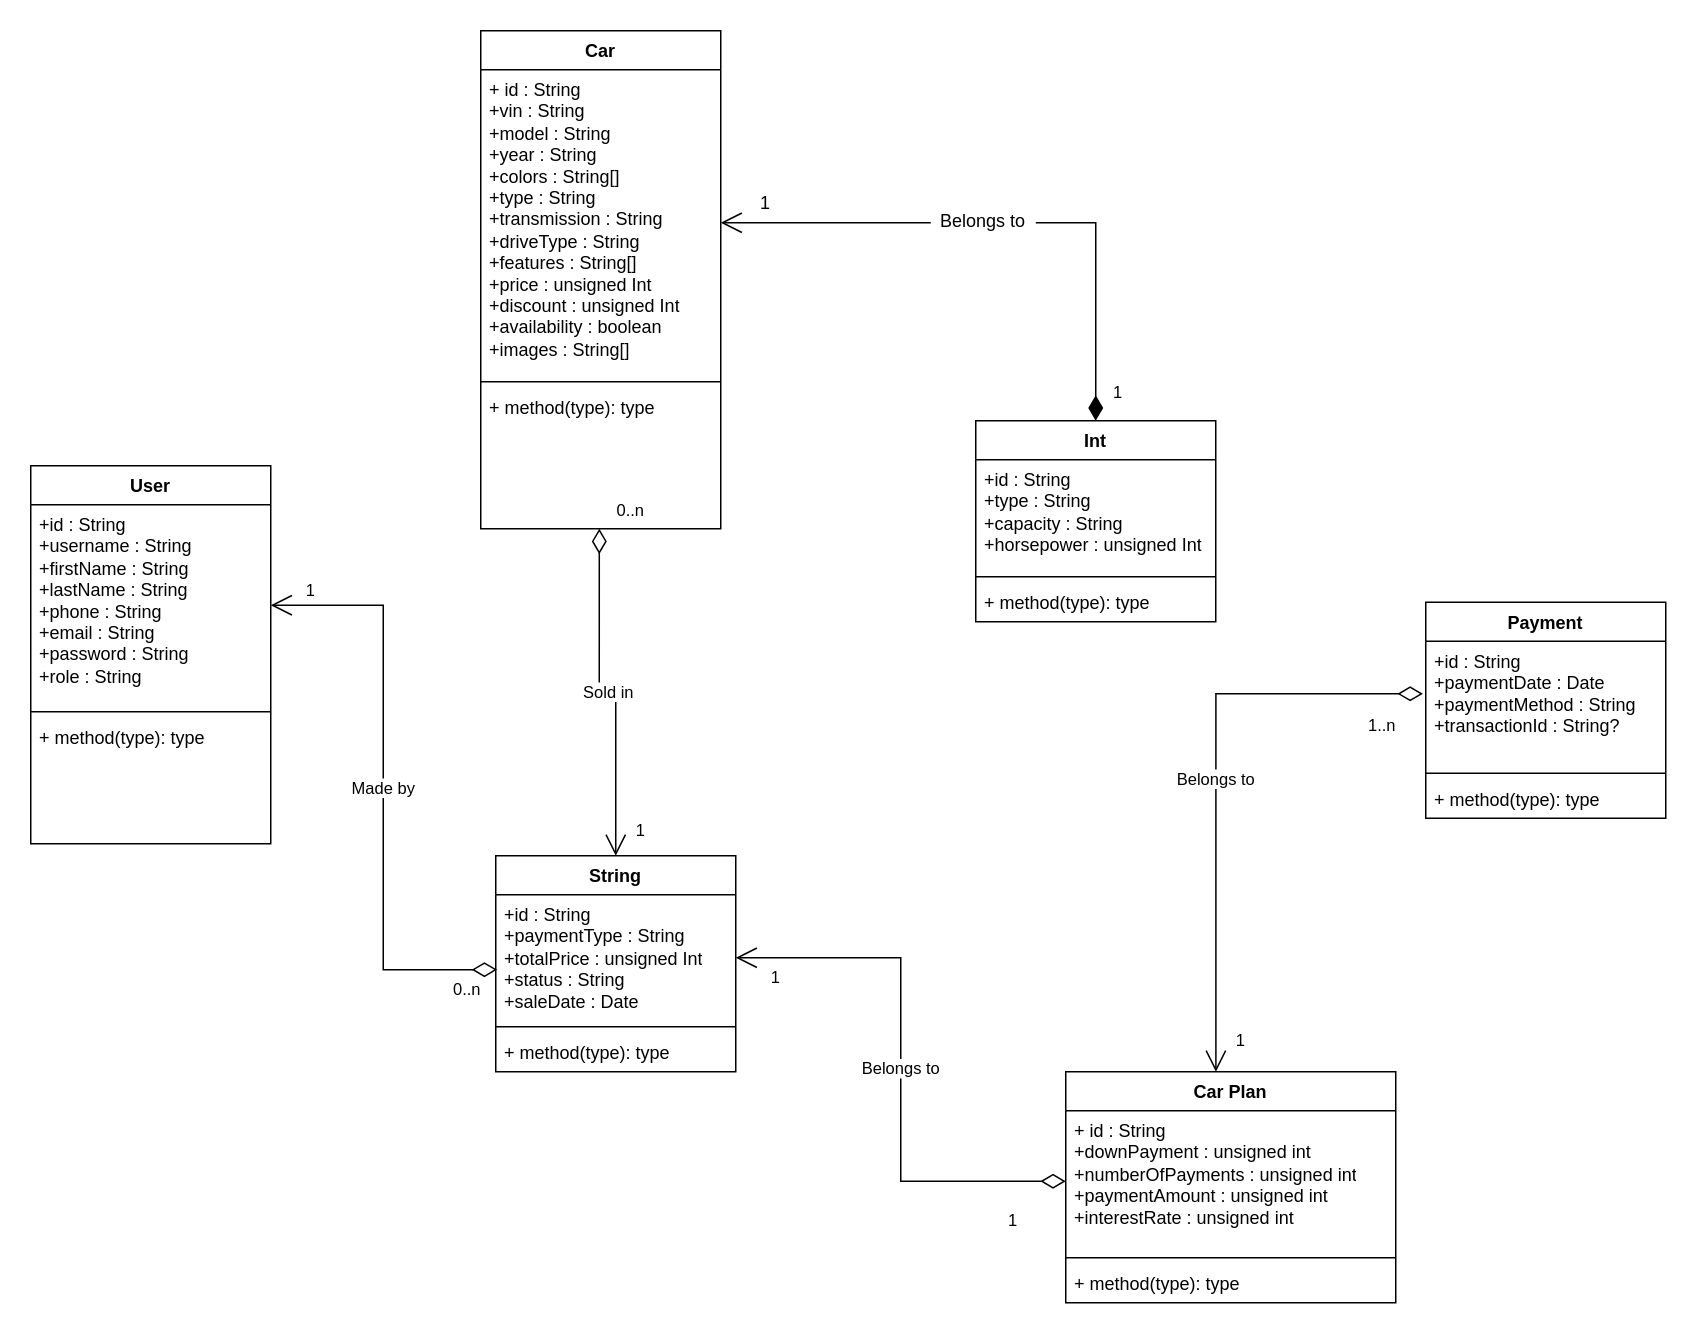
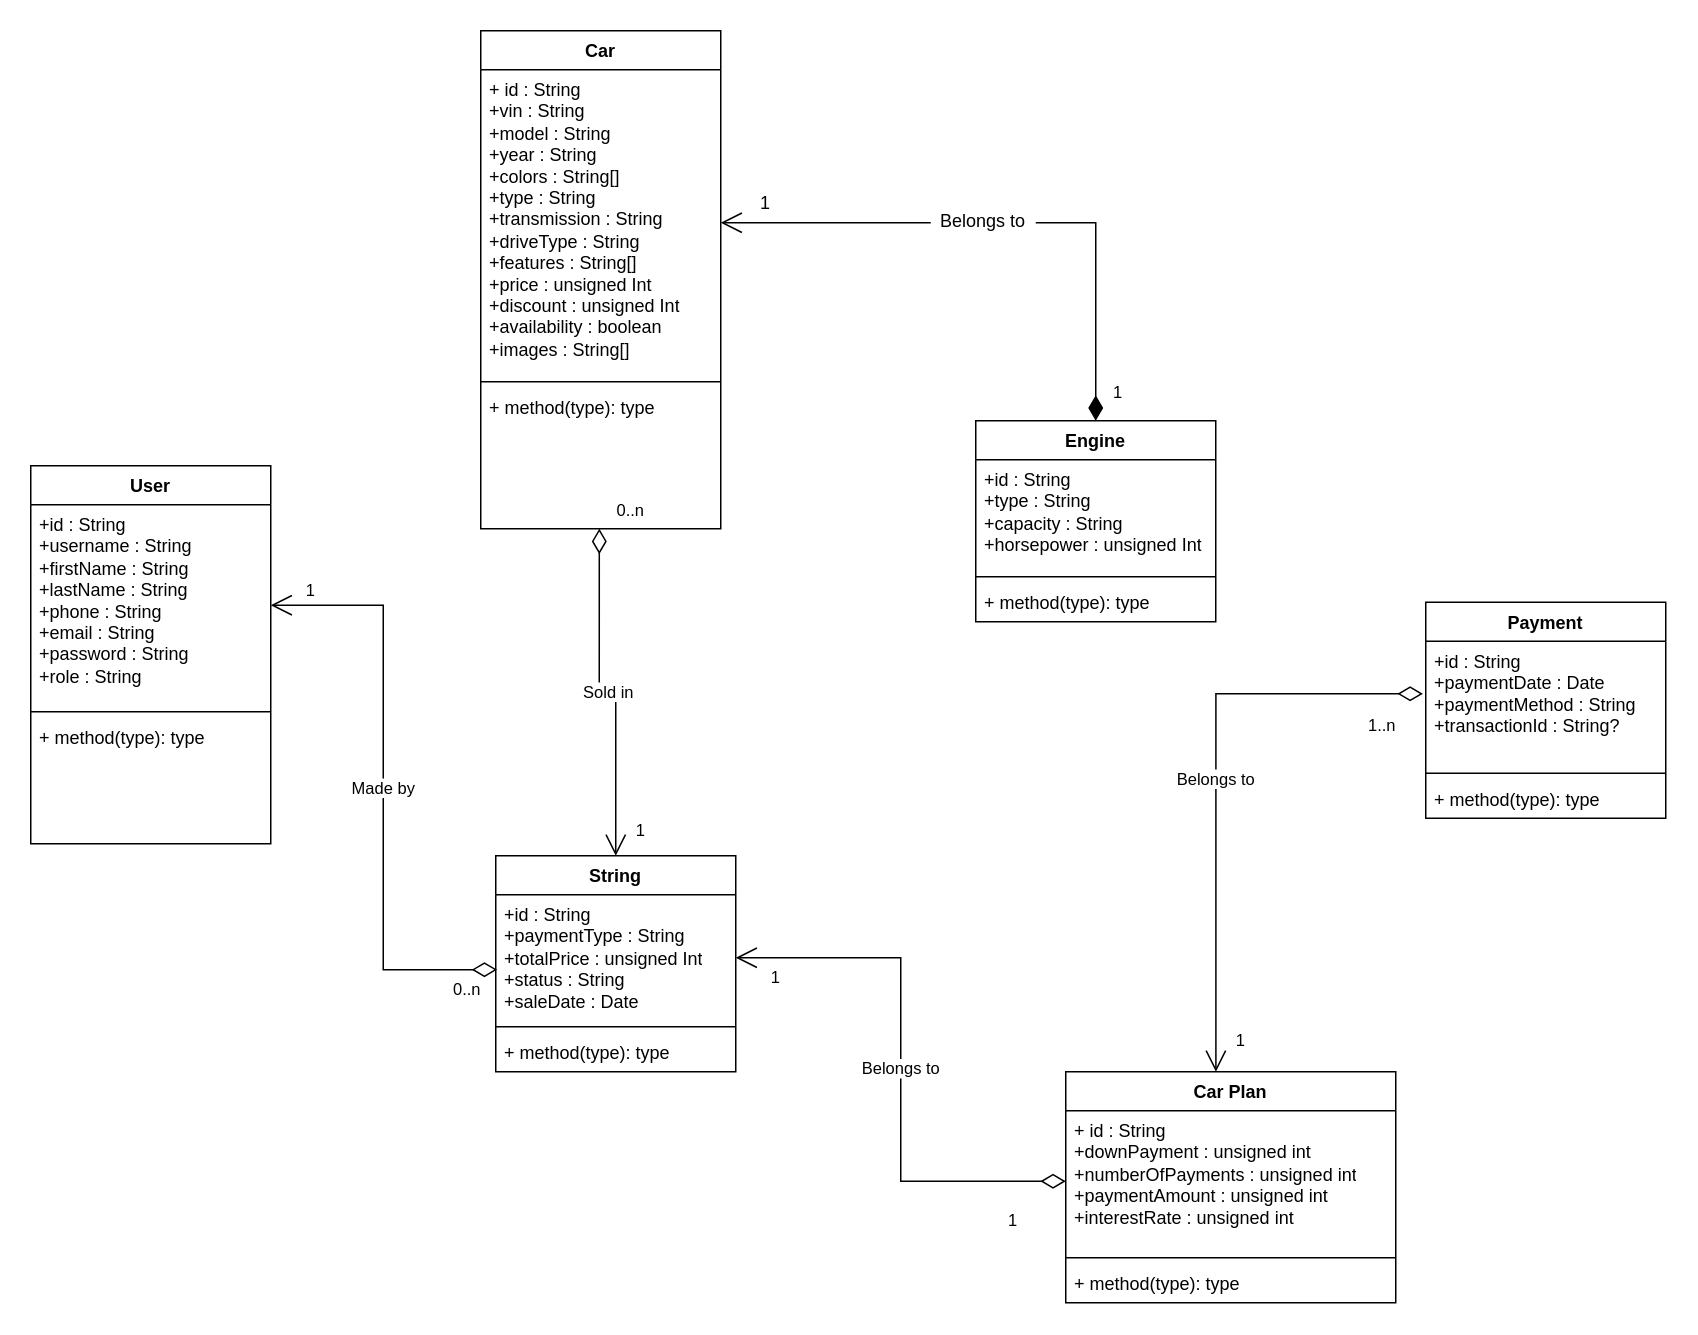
- <mxCell id="10" value="Int" style="swimlane;fontStyle=1;align=center;verticalAlign=top;childLayout=stackLayout;horizontal=1;startSize=26;horizontalStack=0;resizeParent=1;resizeParentMax=0;resizeLast=0;collapsible=1;marginBottom=0;whiteSpace=wrap;html=1;" parent="1" vertex="1"><mxGeometry x="650" y="280" width="160" height="134" as="geometry" /></mxCell>
+ <mxCell id="10" value="Engine" style="swimlane;fontStyle=1;align=center;verticalAlign=top;childLayout=stackLayout;horizontal=1;startSize=26;horizontalStack=0;resizeParent=1;resizeParentMax=0;resizeLast=0;collapsible=1;marginBottom=0;whiteSpace=wrap;html=1;" parent="1" vertex="1"><mxGeometry x="650" y="280" width="160" height="134" as="geometry" /></mxCell>
